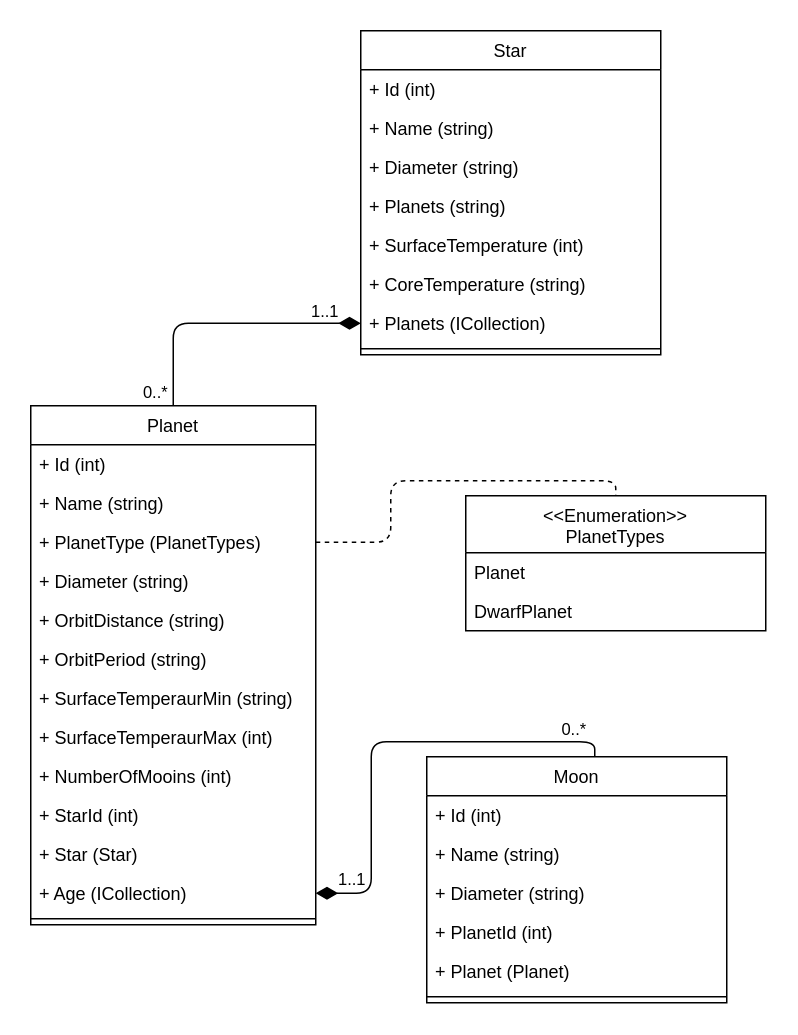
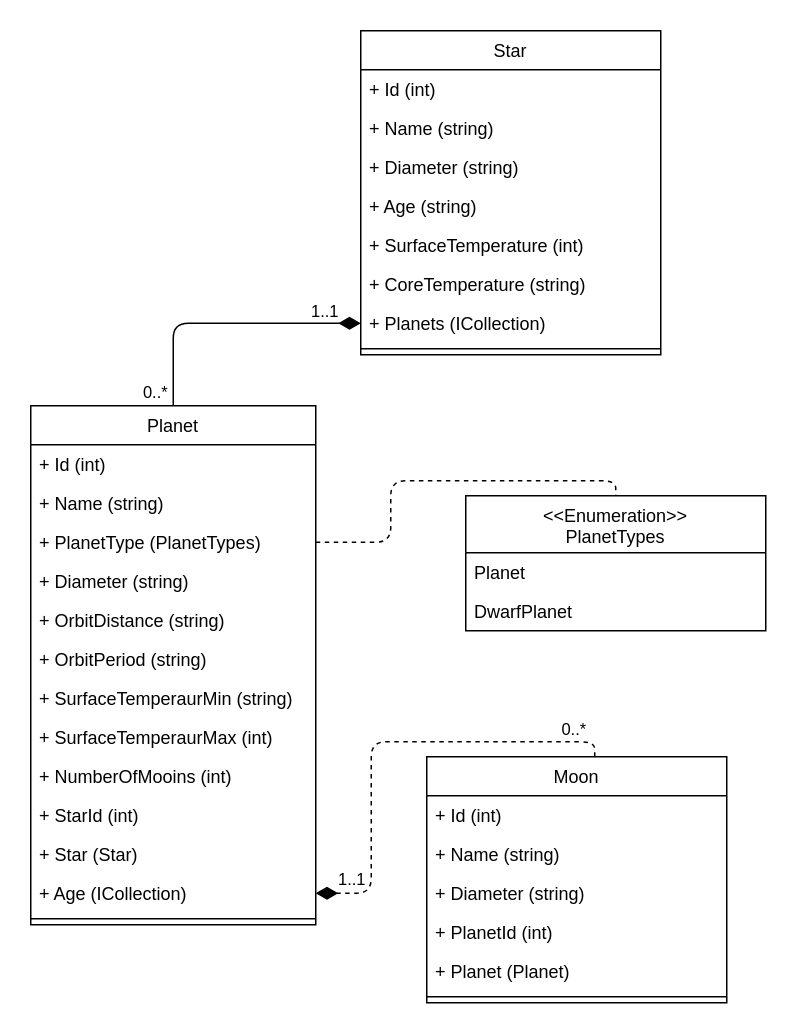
- <mxCell id="20" value="+ Planets (string)" style="text;align=left;verticalAlign=top;spacingLeft=4;spacingRight=4;overflow=hidden;rotatable=0;points=[[0,0.5],[1,0.5]];portConstraint=eastwest;rounded=0;shadow=0;html=0;" vertex="1" parent="16"><mxGeometry y="104" width="200" height="26" as="geometry" /></mxCell>
+ <mxCell id="20" value="+ Age (string)" style="text;align=left;verticalAlign=top;spacingLeft=4;spacingRight=4;overflow=hidden;rotatable=0;points=[[0,0.5],[1,0.5]];portConstraint=eastwest;rounded=0;shadow=0;html=0;" vertex="1" parent="16"><mxGeometry y="104" width="200" height="26" as="geometry" /></mxCell>
- <mxCell id="35" value="" style="endArrow=diamondThin;html=1;fontSize=11;exitX=0.56;exitY=0;exitDx=0;exitDy=0;edgeStyle=orthogonalEdgeStyle;startArrow=none;startFill=0;endFill=1;endSize=12;entryX=1;entryY=0.5;entryDx=0;entryDy=0;exitPerimeter=0;" edge="1" parent="1" source="28" target="14"><mxGeometry width="50" height="50" relative="1" as="geometry"><mxPoint x="125" y="280" as="sourcePoint" /><mxPoint x="280" y="460" as="targetPoint" /></mxGeometry></mxCell>
+ <mxCell id="35" value="" style="endArrow=diamondThin;html=1;fontSize=11;exitX=0.56;exitY=0;exitDx=0;exitDy=0;edgeStyle=orthogonalEdgeStyle;startArrow=none;startFill=0;endFill=1;endSize=12;entryX=1;entryY=0.5;entryDx=0;entryDy=0;exitPerimeter=0;dashed=1;" edge="1" parent="1" source="28" target="14"><mxGeometry width="50" height="50" relative="1" as="geometry"><mxPoint x="125" y="280" as="sourcePoint" /><mxPoint x="280" y="460" as="targetPoint" /></mxGeometry></mxCell>
